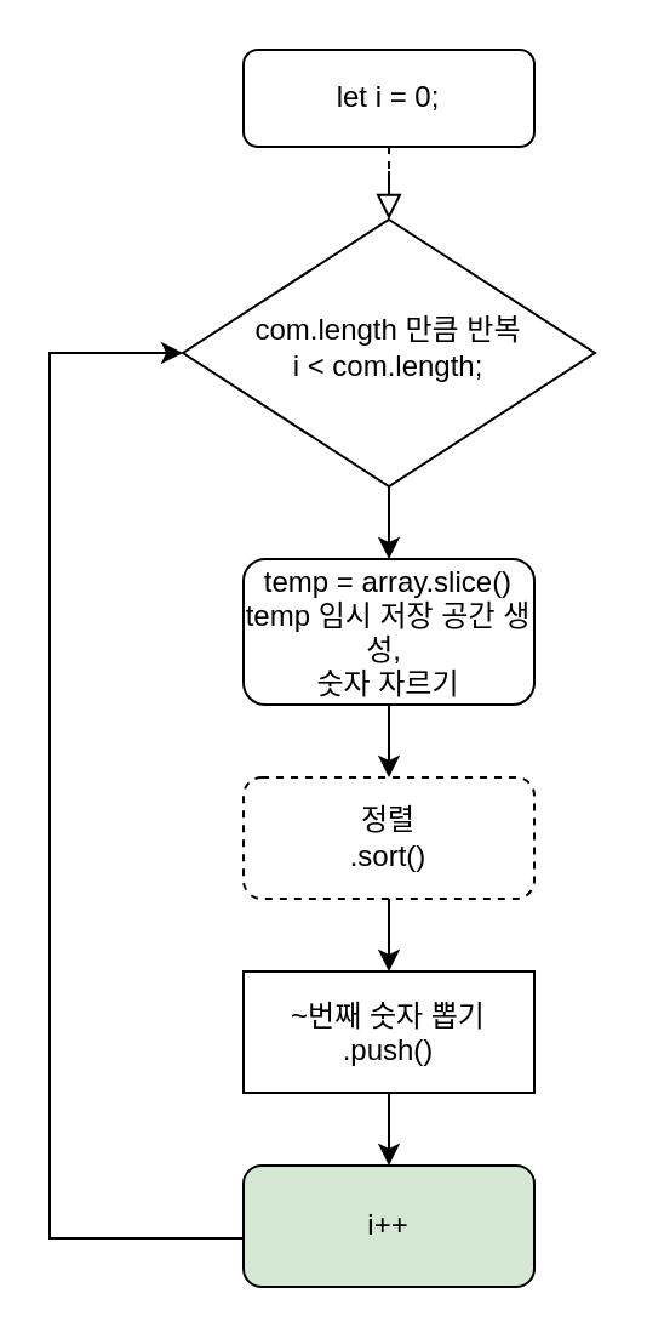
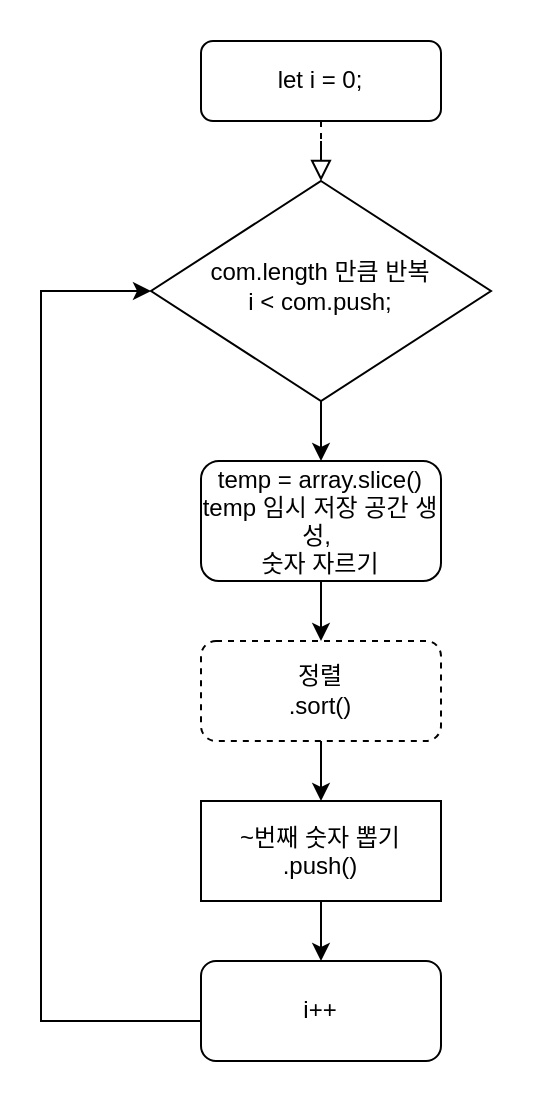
- <mxCell id="5" value="&lt;span style=&quot;font-family: Arial;&quot;&gt;com.length 만큼 반복&lt;/span&gt;&lt;br style=&quot;font-family: Arial;&quot;&gt;&lt;span style=&quot;font-family: Arial;&quot;&gt;i &amp;lt; com.length;&lt;/span&gt;" style="rhombus;whiteSpace=wrap;html=1;shadow=0;fontFamily=Helvetica;fontSize=12;align=center;strokeWidth=1;spacing=6;spacingTop=-4;" parent="1" vertex="1"><mxGeometry x="75" y="90" width="170" height="110" as="geometry" /></mxCell>
+ <mxCell id="5" value="&lt;span style=&quot;font-family: Arial;&quot;&gt;com.length 만큼 반복&lt;/span&gt;&lt;br style=&quot;font-family: Arial;&quot;&gt;&lt;span style=&quot;font-family: Arial;&quot;&gt;i &amp;lt; com.push;&lt;/span&gt;" style="rhombus;whiteSpace=wrap;html=1;shadow=0;fontFamily=Helvetica;fontSize=12;align=center;strokeWidth=1;spacing=6;spacingTop=-4;" parent="1" vertex="1"><mxGeometry x="75" y="90" width="170" height="110" as="geometry" /></mxCell>
- <mxCell id="13" value="&lt;span style=&quot;font-family: Arial;&quot;&gt;i++&lt;/span&gt;" style="rounded=1;whiteSpace=wrap;html=1;fillColor=#d5e8d4;" vertex="1" parent="1"><mxGeometry x="100" y="480" width="120" height="50" as="geometry" /></mxCell>
+ <mxCell id="13" value="&lt;span style=&quot;font-family: Arial;&quot;&gt;i++&lt;/span&gt;" style="rounded=1;whiteSpace=wrap;html=1;" vertex="1" parent="1"><mxGeometry x="100" y="480" width="120" height="50" as="geometry" /></mxCell>
